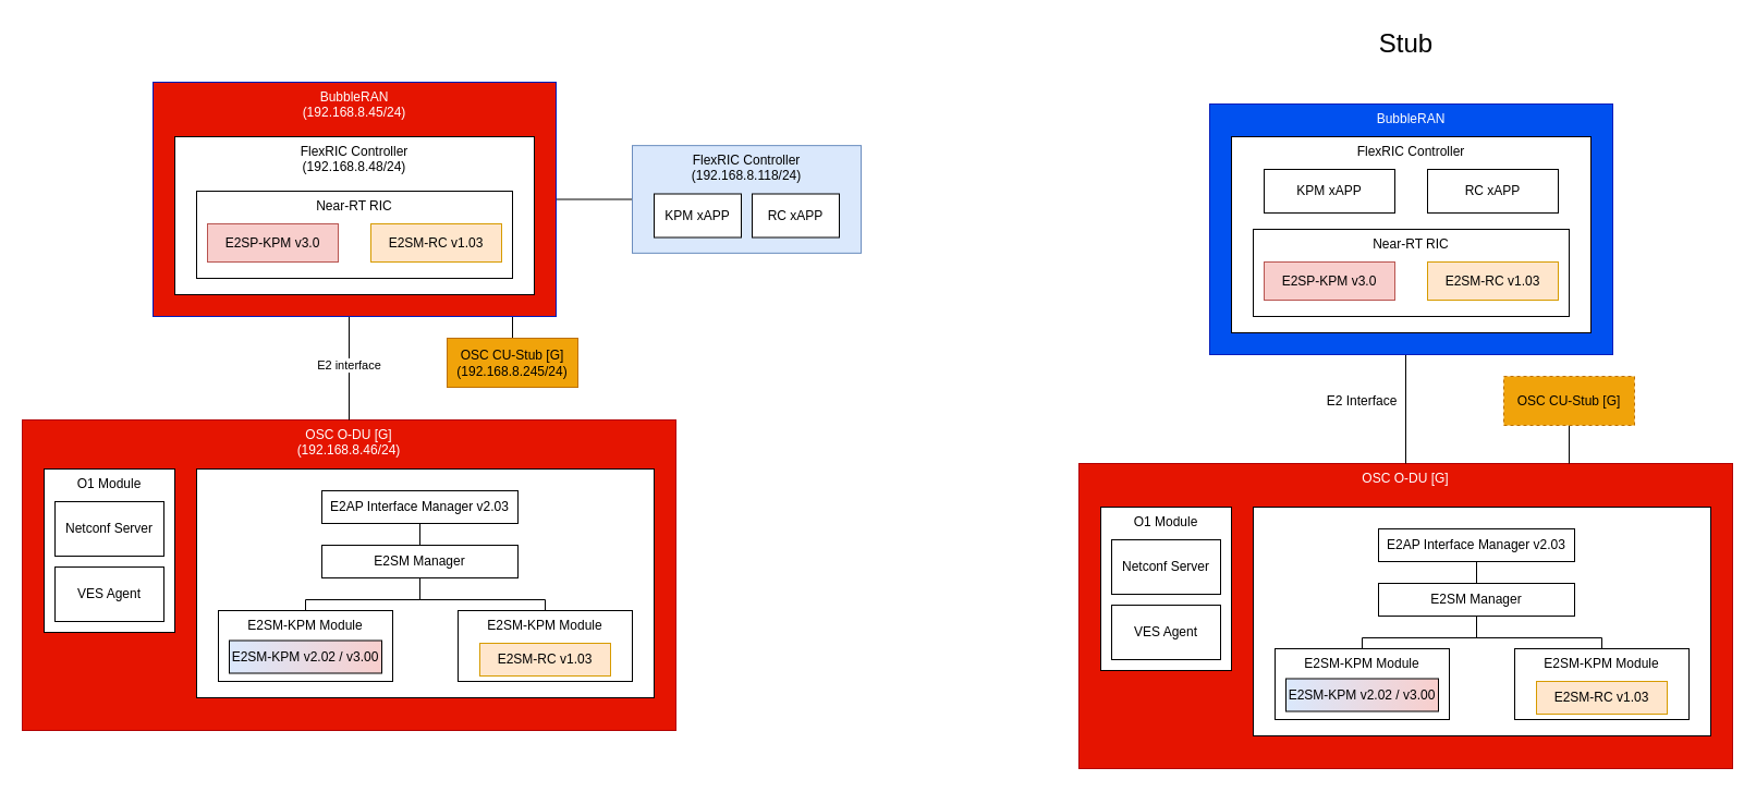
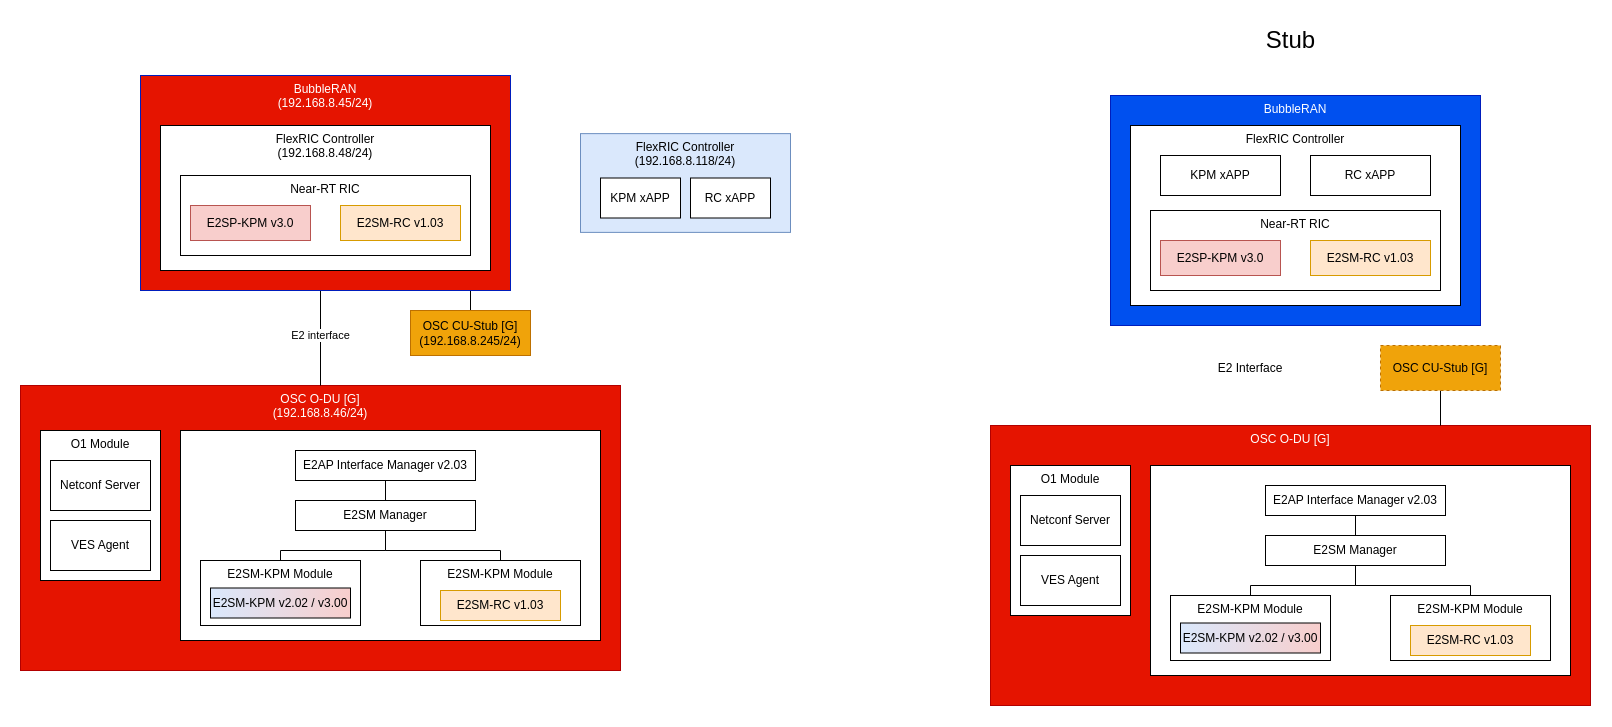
- <mxCell id="2" style="edgeStyle=orthogonalEdgeStyle;rounded=0;orthogonalLoop=1;jettySize=auto;html=1;entryX=1;entryY=0.5;entryDx=0;entryDy=0;endArrow=none;endFill=0;" edge="1" parent="1" source="3" target="22"><mxGeometry relative="1" as="geometry" /></mxCell>
- <mxCell id="47" style="edgeStyle=orthogonalEdgeStyle;rounded=0;orthogonalLoop=1;jettySize=auto;html=1;endArrow=none;endFill=0;jumpStyle=arc;exitX=0.5;exitY=1;exitDx=0;exitDy=0;" edge="1" parent="1" source="49" target="30"><mxGeometry relative="1" as="geometry"><mxPoint x="1290" y="325" as="sourcePoint" /><Array as="points"><mxPoint x="1290" y="325" /></Array></mxGeometry></mxCell>
